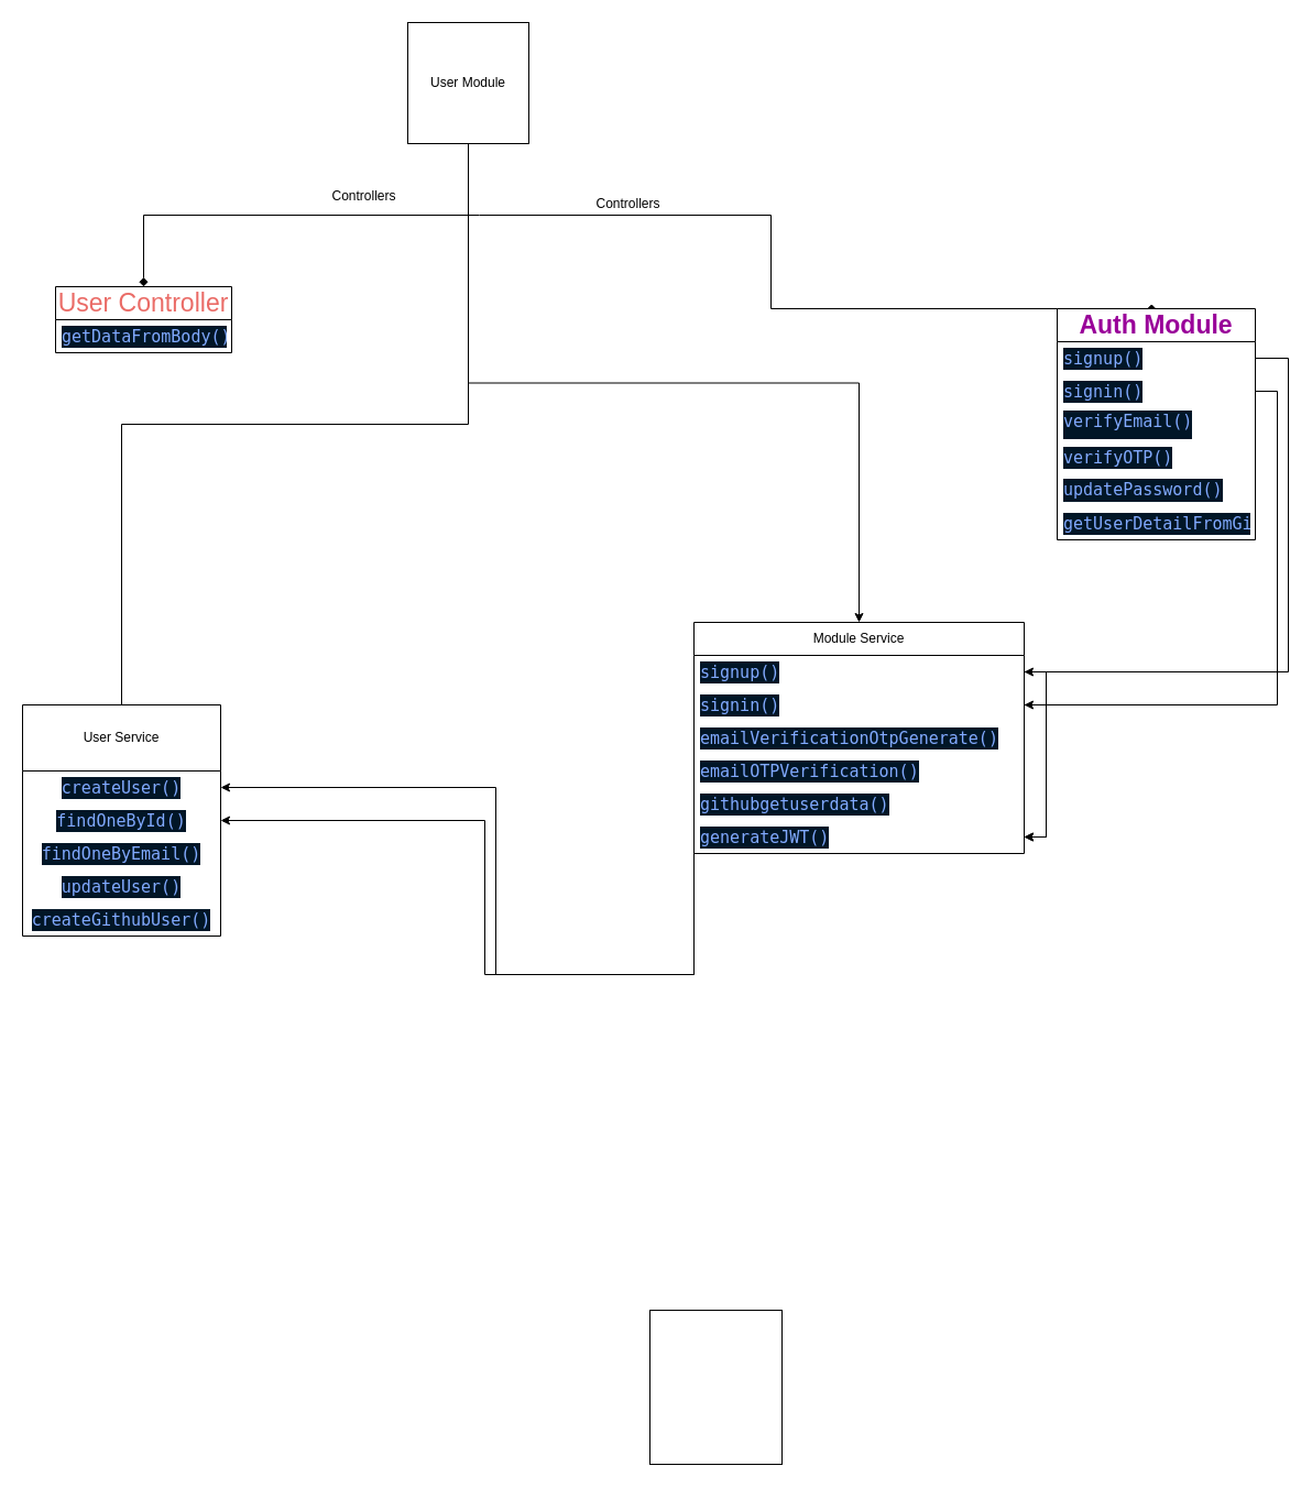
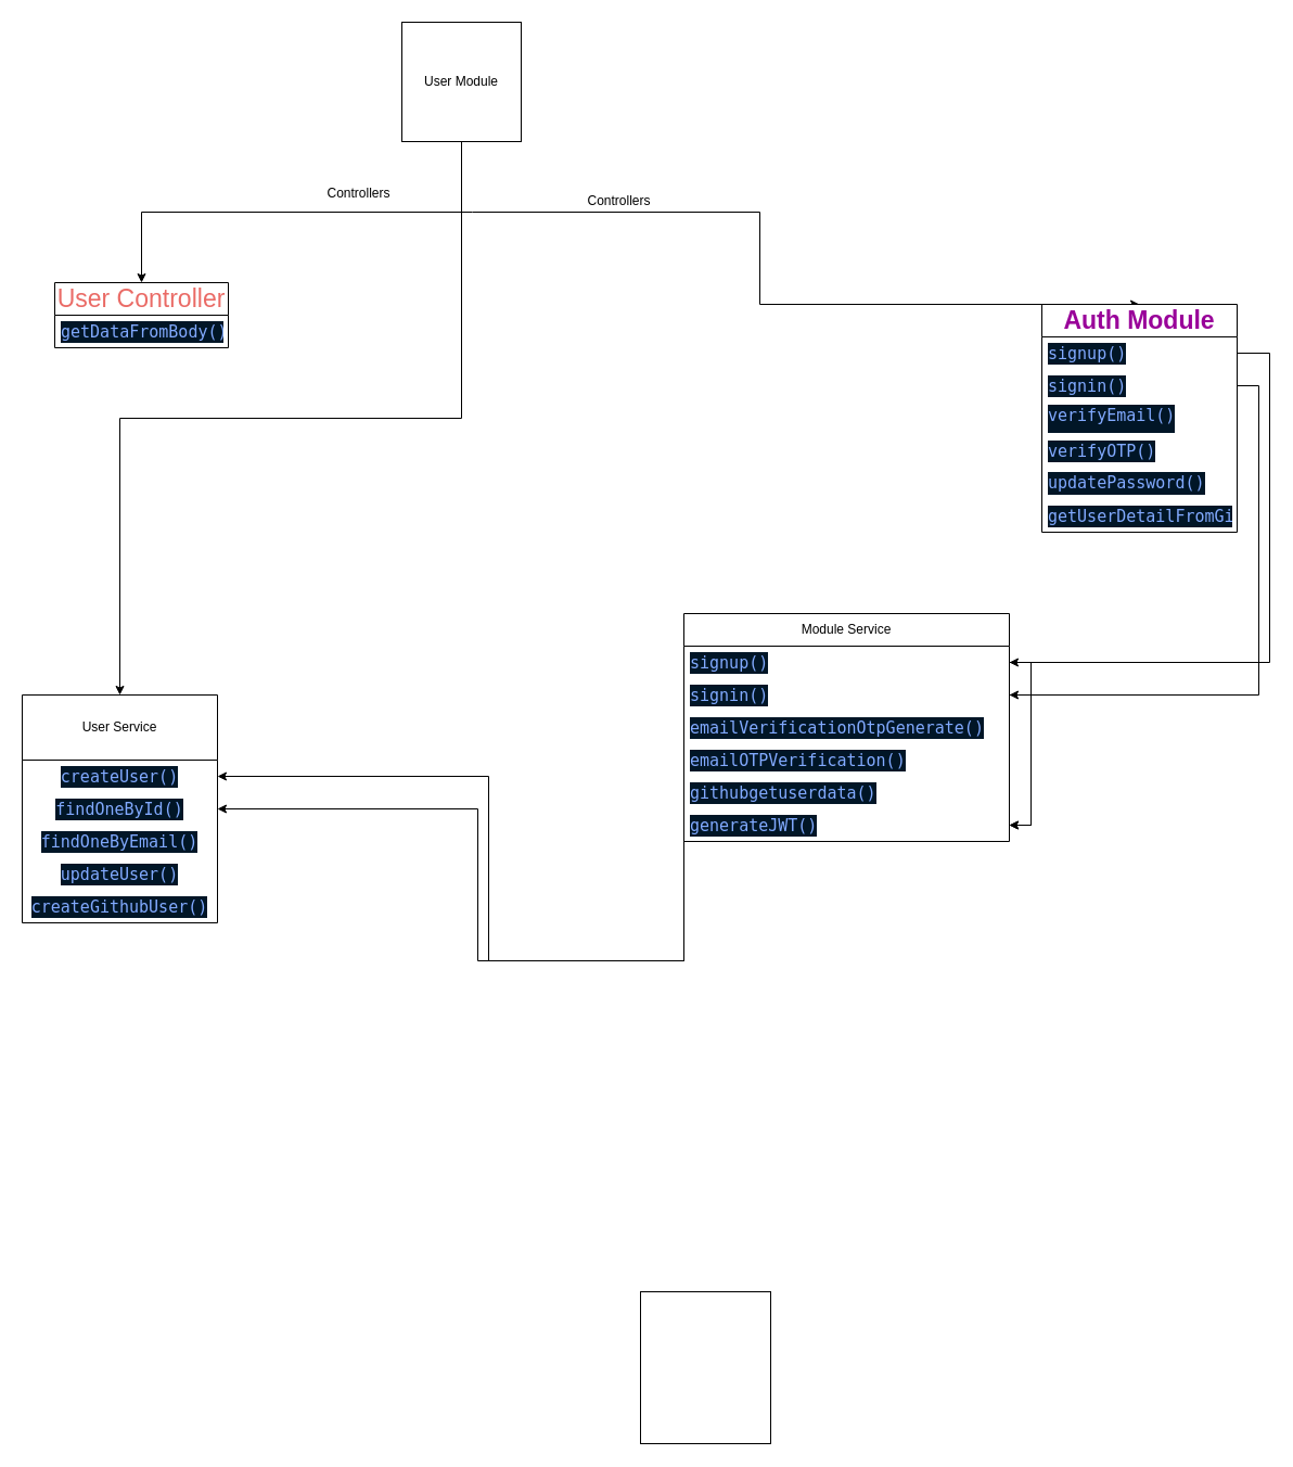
- <mxCell id="2" style="edgeStyle=orthogonalEdgeStyle;rounded=0;orthogonalLoop=1;jettySize=auto;html=1;exitX=0.5;exitY=1;exitDx=0;exitDy=0;entryX=0.5;entryY=0;entryDx=0;entryDy=0;endArrow=diamond;" edge="1" parent="1" source="6" target="7"><mxGeometry relative="1" as="geometry" /></mxCell>
+ <mxCell id="2" style="edgeStyle=orthogonalEdgeStyle;rounded=0;orthogonalLoop=1;jettySize=auto;html=1;exitX=0.5;exitY=1;exitDx=0;exitDy=0;entryX=0.5;entryY=0;entryDx=0;entryDy=0;" edge="1" parent="1" source="6" target="7"><mxGeometry relative="1" as="geometry" /></mxCell>
- <mxCell id="3" style="edgeStyle=orthogonalEdgeStyle;rounded=0;orthogonalLoop=1;jettySize=auto;html=1;exitX=0.5;exitY=1;exitDx=0;exitDy=0;entryX=0.5;entryY=0;entryDx=0;entryDy=0;endArrow=diamond;" edge="1" parent="1" source="6" target="10"><mxGeometry relative="1" as="geometry"><Array as="points"><mxPoint x="435" y="195" /><mxPoint x="700" y="195" /><mxPoint x="700" y="260" /></Array></mxGeometry></mxCell>
+ <mxCell id="3" style="edgeStyle=orthogonalEdgeStyle;rounded=0;orthogonalLoop=1;jettySize=auto;html=1;exitX=0.5;exitY=1;exitDx=0;exitDy=0;entryX=0.5;entryY=0;entryDx=0;entryDy=0;" edge="1" parent="1" source="6" target="10"><mxGeometry relative="1" as="geometry"><Array as="points"><mxPoint x="435" y="195" /><mxPoint x="700" y="195" /><mxPoint x="700" y="260" /></Array></mxGeometry></mxCell>
- <mxCell id="5" style="edgeStyle=orthogonalEdgeStyle;rounded=0;orthogonalLoop=1;jettySize=auto;html=1;exitX=0.5;exitY=1;exitDx=0;exitDy=0;entryX=0.5;entryY=0;entryDx=0;entryDy=0;" edge="1" parent="1" source="6" target="24"><mxGeometry relative="1" as="geometry" /></mxCell>
- <mxCell id="4" style="edgeStyle=orthogonalEdgeStyle;rounded=0;orthogonalLoop=1;jettySize=auto;html=1;exitX=0.5;exitY=1;exitDx=0;exitDy=0;entryX=0.5;entryY=0;entryDx=0;entryDy=0;endArrow=none;" edge="1" parent="1" source="6" target="18"><mxGeometry relative="1" as="geometry" /></mxCell>
+ <mxCell id="4" style="edgeStyle=orthogonalEdgeStyle;rounded=0;orthogonalLoop=1;jettySize=auto;html=1;exitX=0.5;exitY=1;exitDx=0;exitDy=0;entryX=0.5;entryY=0;entryDx=0;entryDy=0;" edge="1" parent="1" source="6" target="18"><mxGeometry relative="1" as="geometry" /></mxCell>
